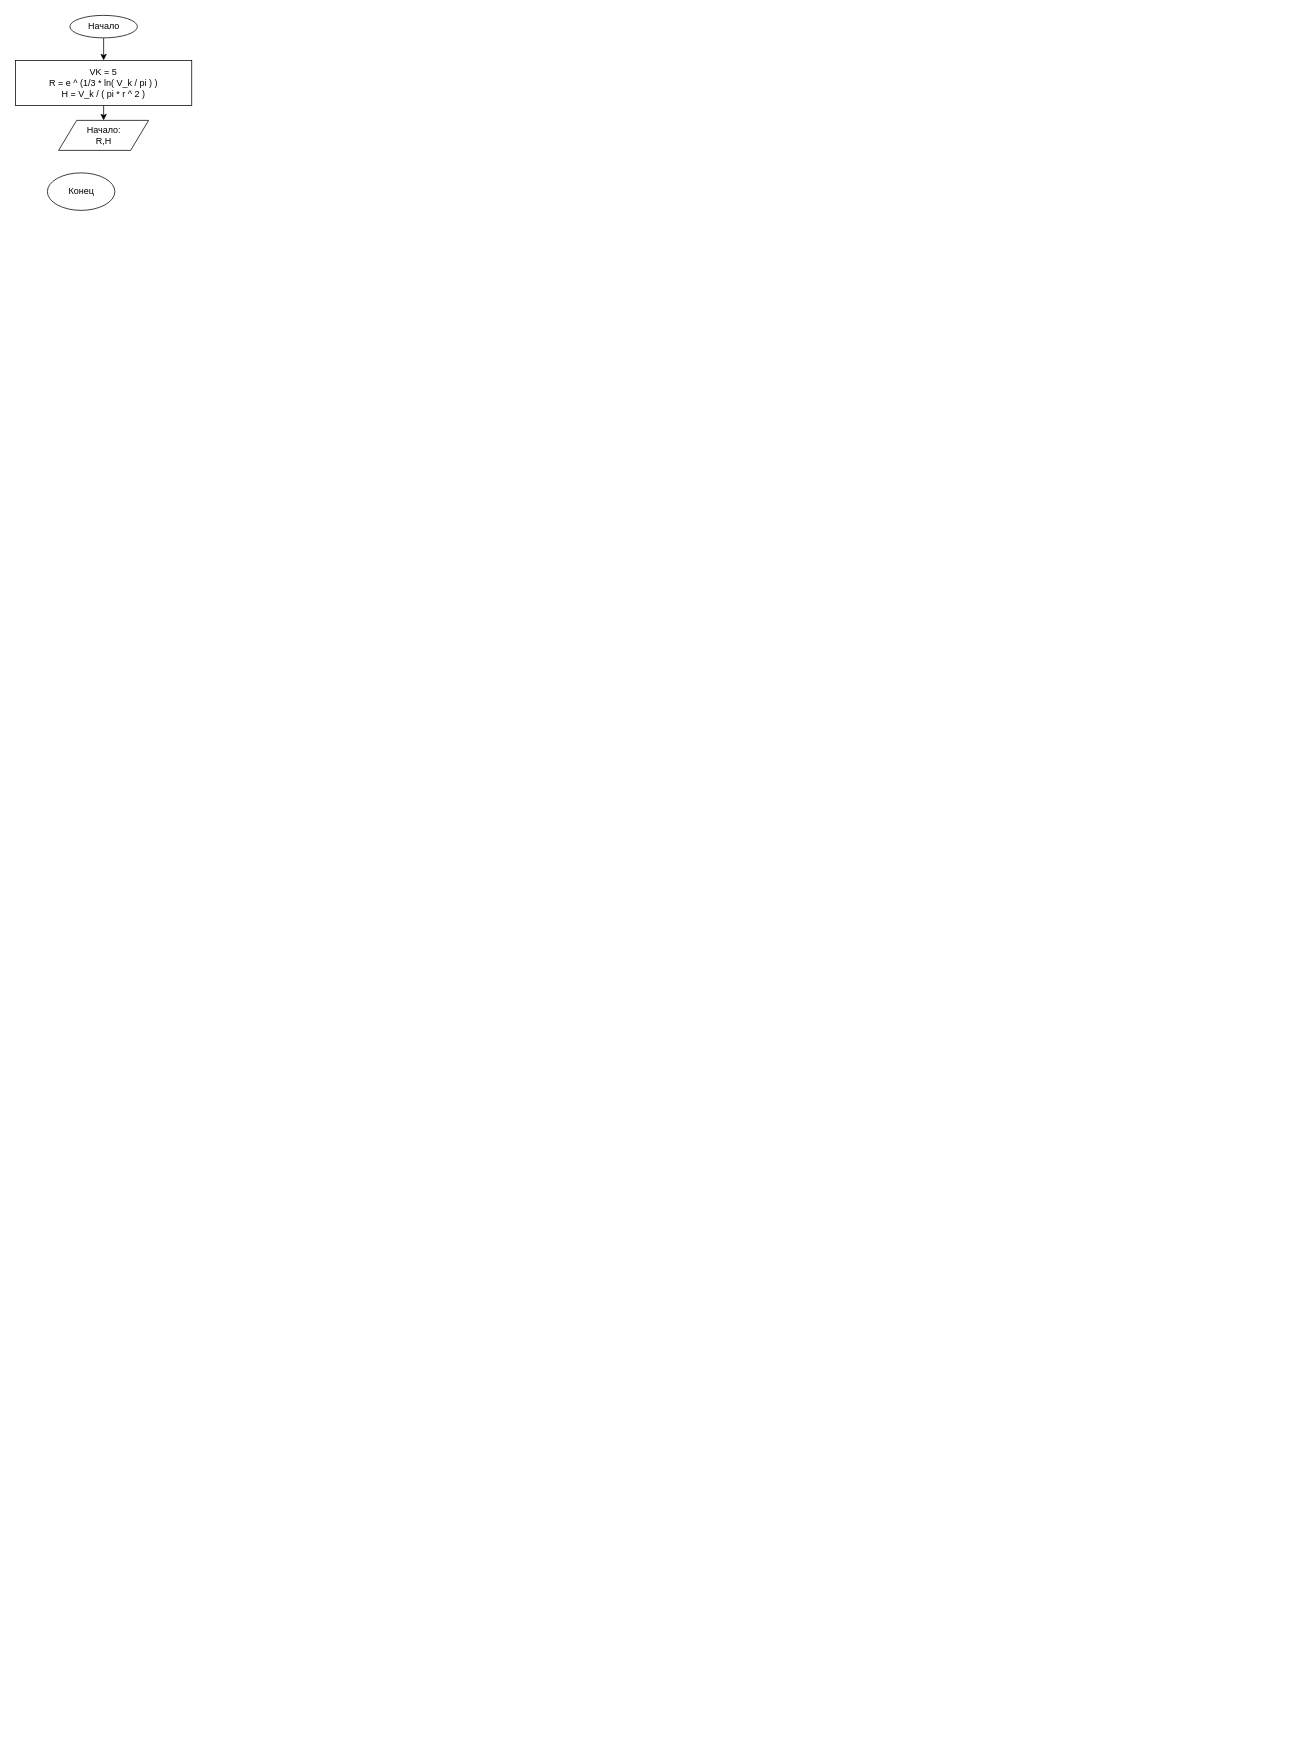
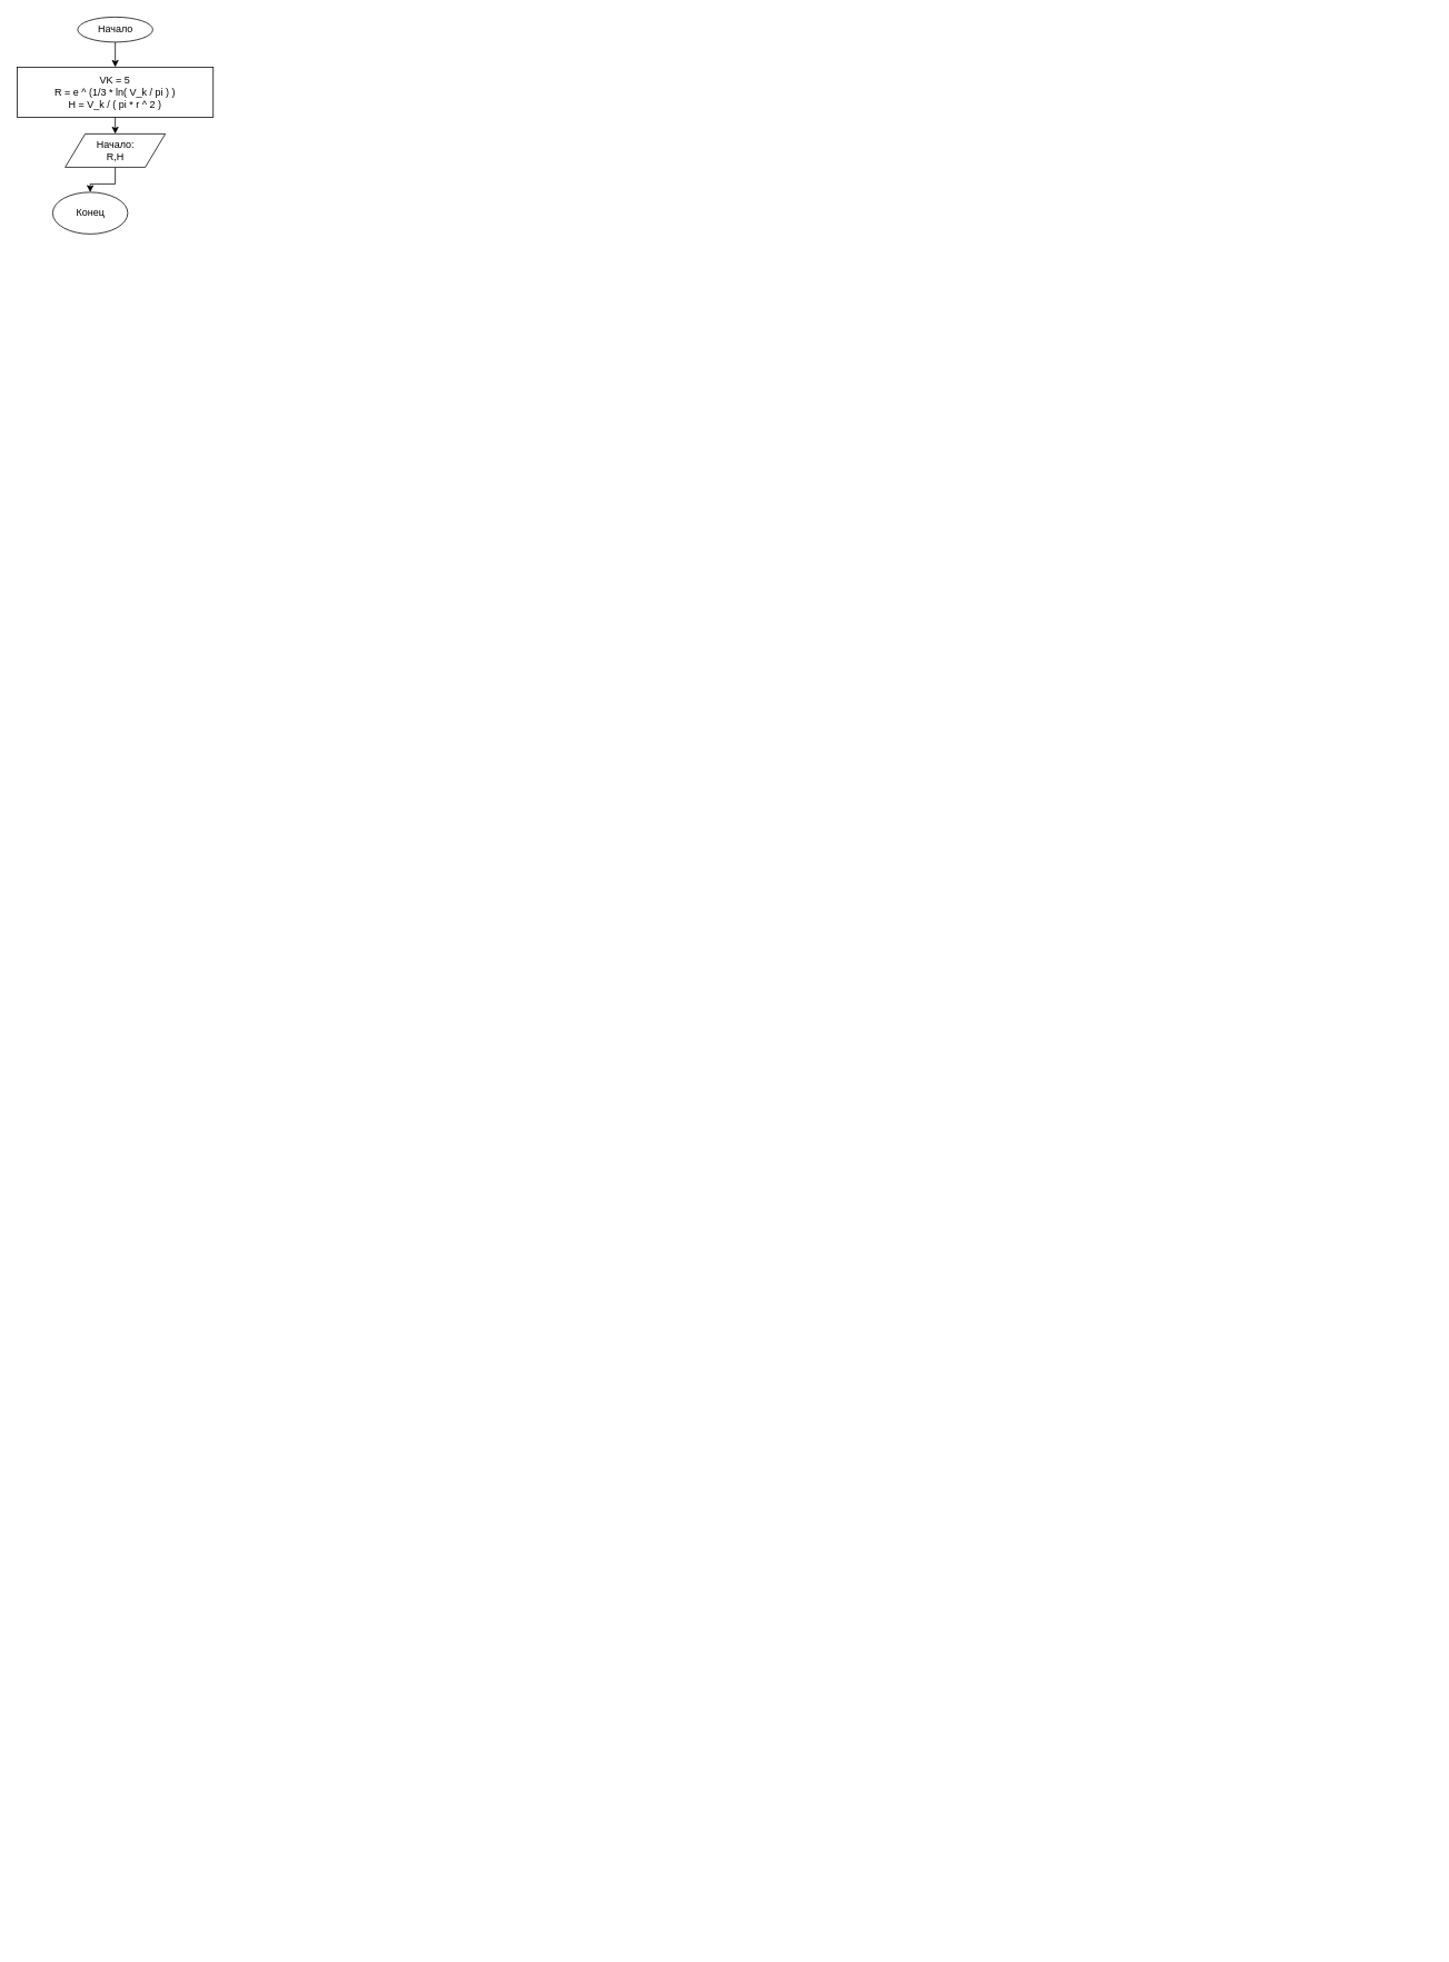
+ <mxCell id="23" style="edgeStyle=orthogonalEdgeStyle;rounded=0;orthogonalLoop=1;jettySize=auto;html=1;exitX=0.5;exitY=1;exitDx=0;exitDy=0;entryX=0.5;entryY=0;entryDx=0;entryDy=0;" edge="1" parent="1" source="24" target="22"><mxGeometry relative="1" as="geometry" /></mxCell>
